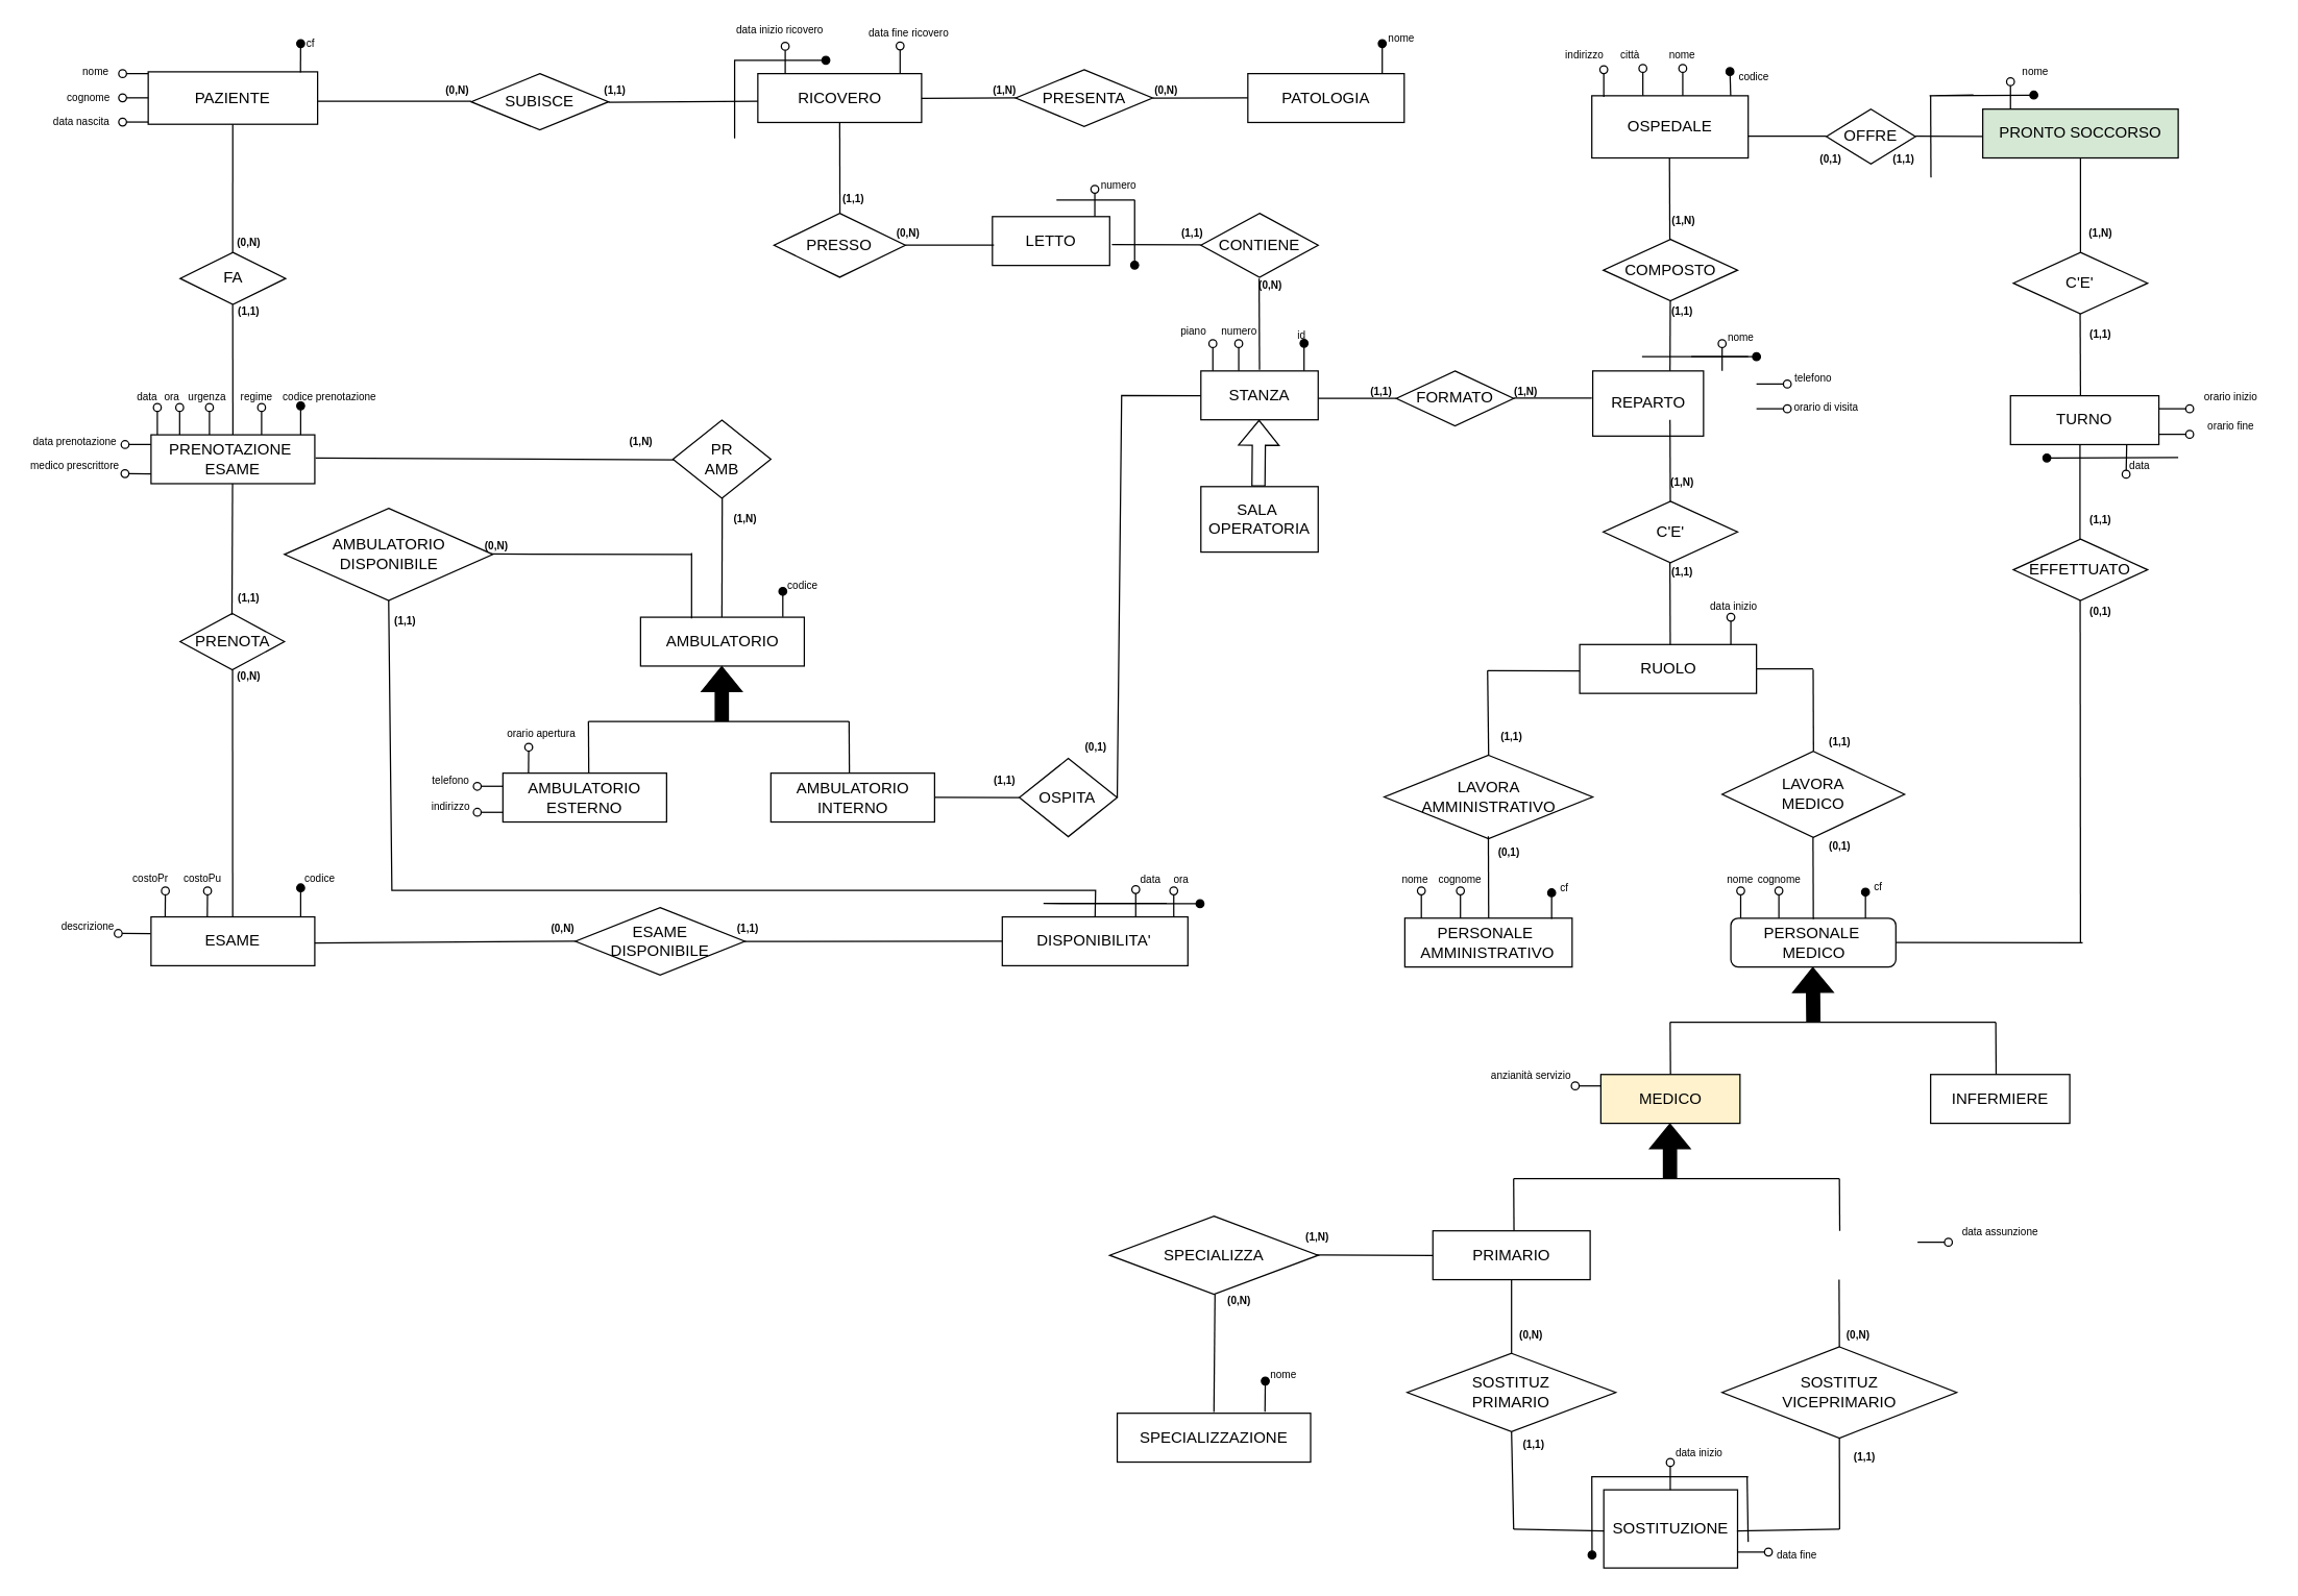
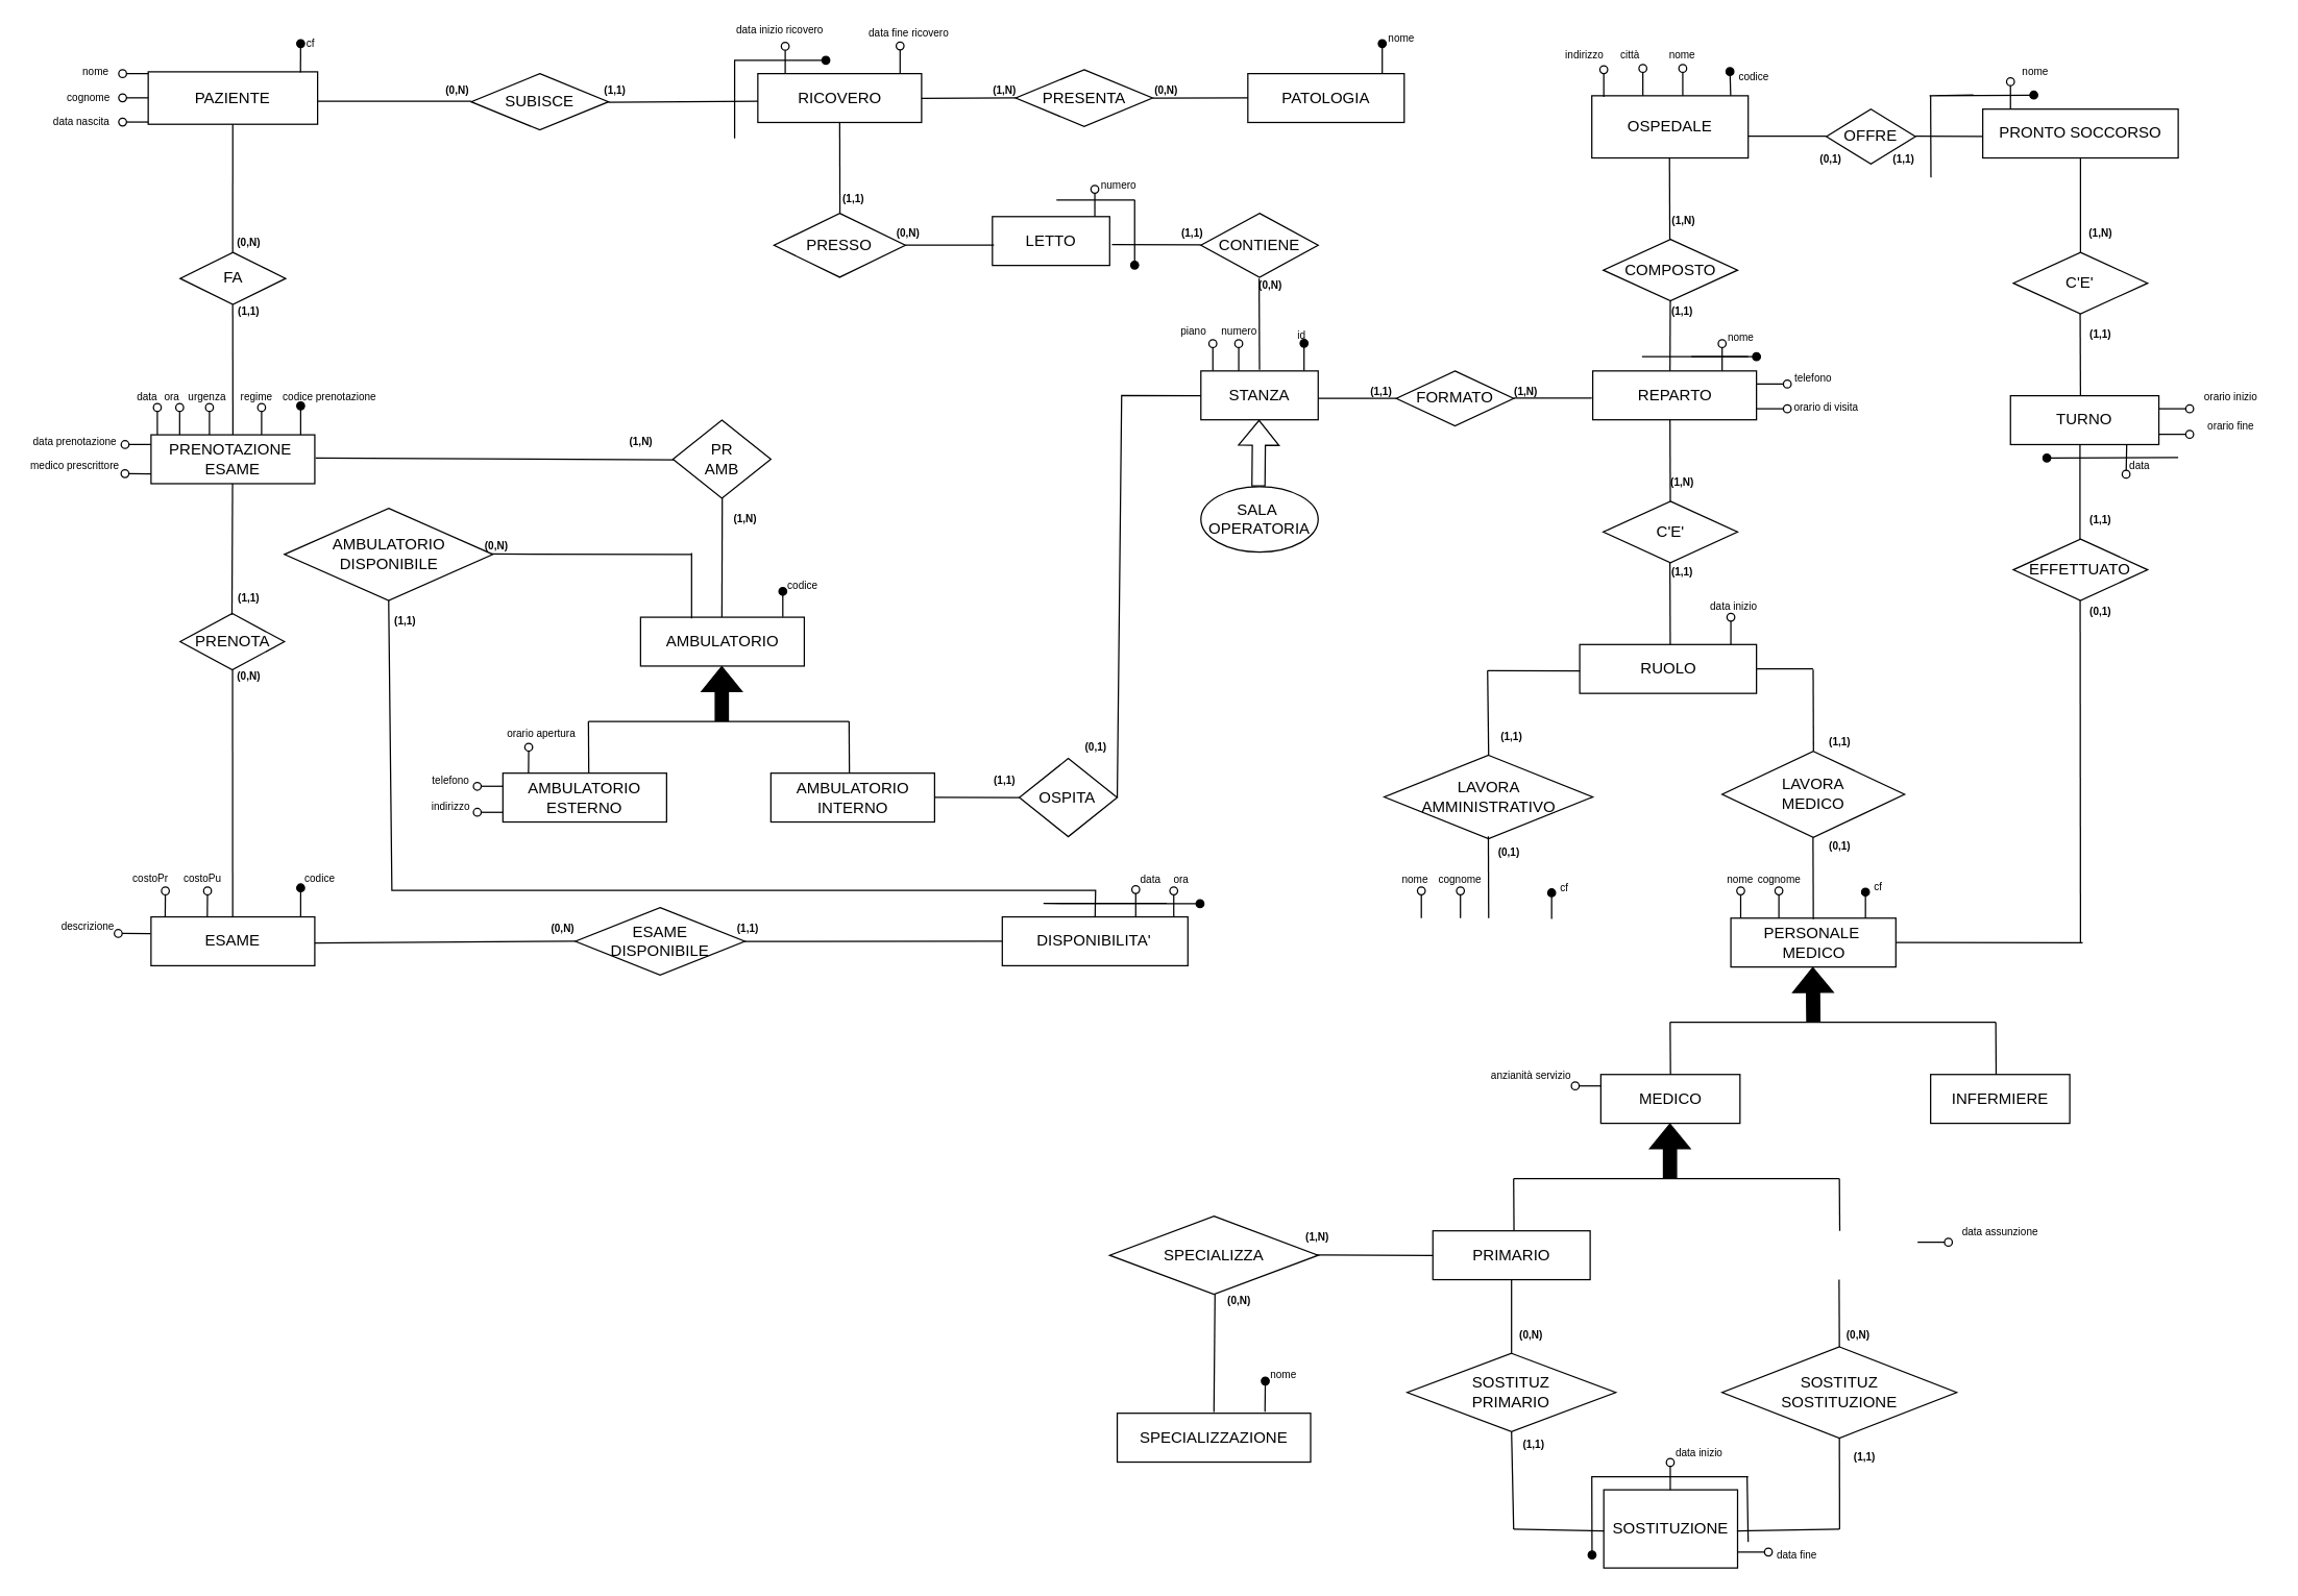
- <mxCell id="100" value="PRONTO SOCCORSO" style="rounded=0;whiteSpace=wrap;html=1;fillColor=#d5e8d4;" parent="1" vertex="1"><mxGeometry x="1520.83" y="83.25" width="150" height="37.49" as="geometry" /></mxCell>
+ <mxCell id="100" value="PRONTO SOCCORSO" style="rounded=0;whiteSpace=wrap;html=1;" parent="1" vertex="1"><mxGeometry x="1520.83" y="83.25" width="150" height="37.49" as="geometry" /></mxCell>
- <mxCell id="13" value="REPARTO" style="rounded=0;whiteSpace=wrap;html=1;" parent="2" vertex="1"><mxGeometry x="350.71" y="80.97" width="85" height="50" as="geometry" /></mxCell>
+ <mxCell id="13" value="REPARTO" style="rounded=0;whiteSpace=wrap;html=1;" parent="2" vertex="1"><mxGeometry x="350.71" y="80.97" width="125.65" height="37.49" as="geometry" /></mxCell>
- <mxCell id="76" value="SALA&amp;nbsp;&lt;div&gt;OPERATORIA&lt;/div&gt;" style="rounded=0;whiteSpace=wrap;html=1;" parent="2" vertex="1"><mxGeometry x="50" y="169.75" width="90" height="50.25" as="geometry" /></mxCell>
+ <mxCell id="76" value="SALA&amp;nbsp;&lt;div&gt;OPERATORIA&lt;/div&gt;" style="ellipse;whiteSpace=wrap;html=1;" parent="2" vertex="1"><mxGeometry x="50" y="169.75" width="90" height="50.25" as="geometry" /></mxCell>
- <mxCell id="3" value="PERSONALE&amp;nbsp;&lt;div&gt;AMMINISTRATIVO&lt;/div&gt;" style="rounded=0;whiteSpace=wrap;html=1;" parent="2" vertex="1"><mxGeometry x="206.51" y="500.97" width="128.39" height="37.49" as="geometry" /></mxCell>
- <mxCell id="4" value="PERSONALE&amp;nbsp;&lt;div&gt;MEDICO&lt;/div&gt;" style="whiteSpace=wrap;html=1;rounded=1;" parent="2" vertex="1"><mxGeometry x="456.7" y="500.97" width="126.61" height="37.49" as="geometry" /></mxCell>
+ <mxCell id="4" value="PERSONALE&amp;nbsp;&lt;div&gt;MEDICO&lt;/div&gt;" style="rounded=0;whiteSpace=wrap;html=1;" parent="2" vertex="1"><mxGeometry x="456.7" y="500.97" width="126.61" height="37.49" as="geometry" /></mxCell>
- <mxCell id="5" value="MEDICO" style="rounded=0;whiteSpace=wrap;html=1;fillColor=#fff2cc;" parent="2" vertex="1"><mxGeometry x="356.92" y="620.97" width="106.79" height="37.49" as="geometry" /></mxCell>
+ <mxCell id="5" value="MEDICO" style="rounded=0;whiteSpace=wrap;html=1;" parent="2" vertex="1"><mxGeometry x="356.92" y="620.97" width="106.79" height="37.49" as="geometry" /></mxCell>
- <mxCell id="9" value="SOSTITUZ&lt;div&gt;VICEPRIMARIO&lt;/div&gt;" style="rhombus;whiteSpace=wrap;html=1;" parent="2" vertex="1"><mxGeometry x="450" y="830" width="180" height="70" as="geometry" /></mxCell>
+ <mxCell id="9" value="SOSTITUZ&lt;div&gt;SOSTITUZIONE&lt;/div&gt;" style="rhombus;whiteSpace=wrap;html=1;" parent="2" vertex="1"><mxGeometry x="450" y="830" width="180" height="70" as="geometry" /></mxCell>
